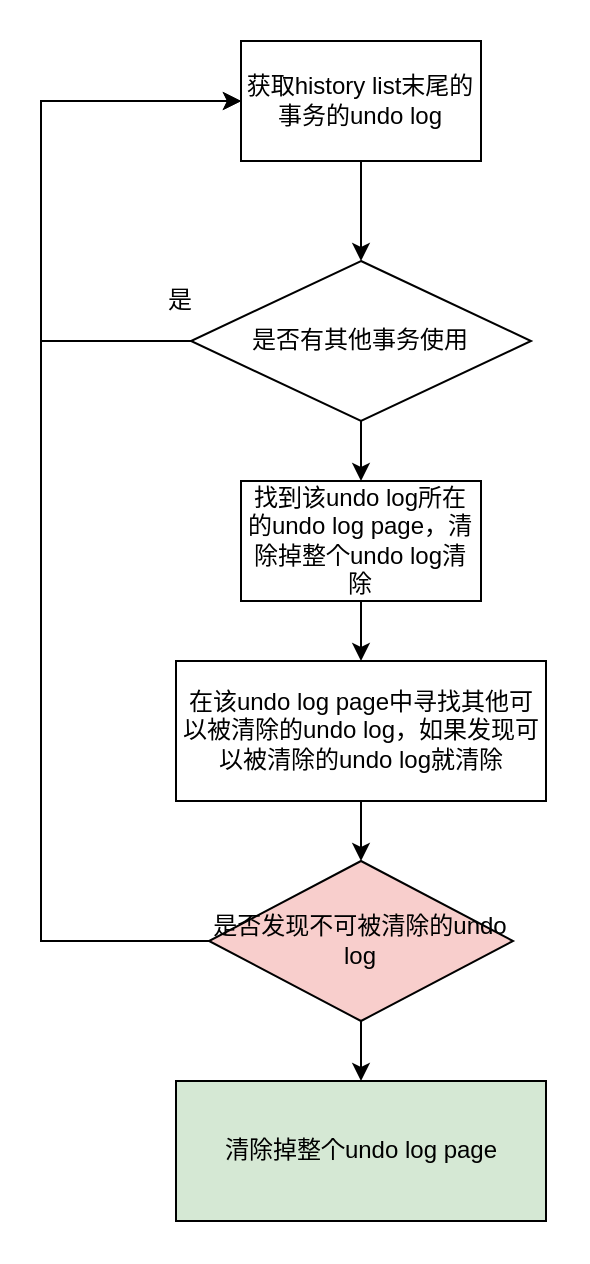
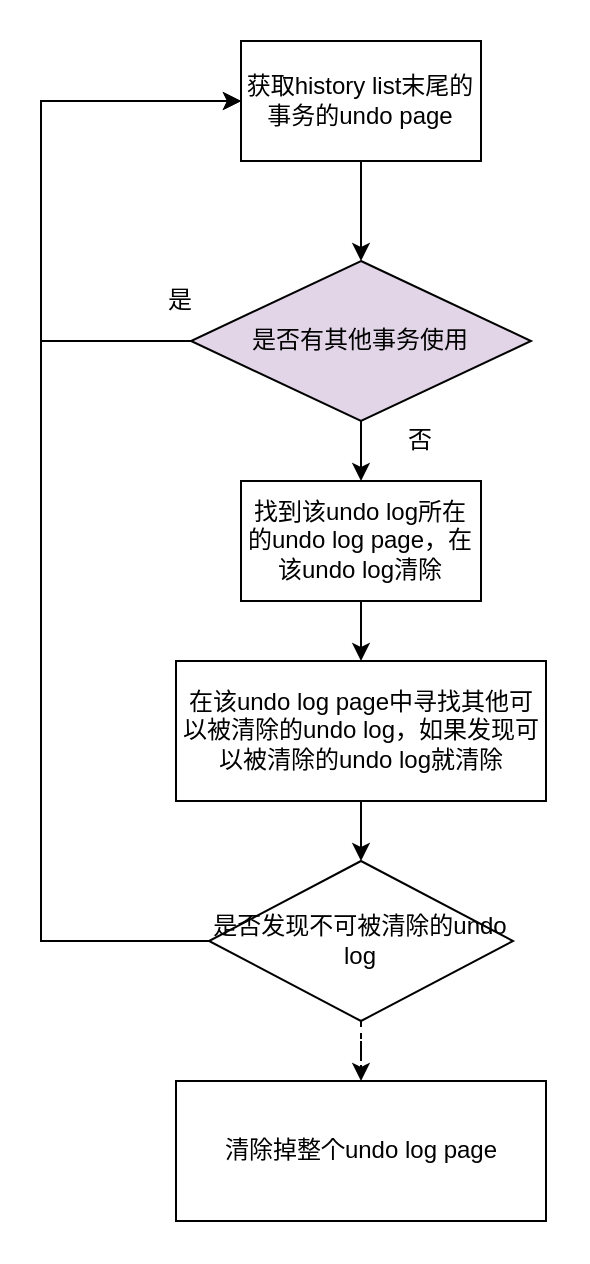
- <mxCell id="3" value="获取history list末尾的事务的undo log" style="rounded=0;whiteSpace=wrap;html=1;" parent="1" vertex="1"><mxGeometry x="120" y="20" width="120" height="60" as="geometry" /></mxCell>
+ <mxCell id="3" value="获取history list末尾的事务的undo page" style="rounded=0;whiteSpace=wrap;html=1;" parent="1" vertex="1"><mxGeometry x="120" y="20" width="120" height="60" as="geometry" /></mxCell>
- <mxCell id="6" value="是否有其他事务使用" style="rhombus;whiteSpace=wrap;html=1;" parent="1" vertex="1"><mxGeometry x="95" y="130" width="170" height="80" as="geometry" /></mxCell>
+ <mxCell id="6" value="是否有其他事务使用" style="rhombus;whiteSpace=wrap;html=1;fillColor=#e1d5e7;" parent="1" vertex="1"><mxGeometry x="95" y="130" width="170" height="80" as="geometry" /></mxCell>
+ <mxCell id="12" value="否" style="text;html=1;strokeColor=none;fillColor=none;align=center;verticalAlign=middle;whiteSpace=wrap;rounded=0;" parent="1" vertex="1"><mxGeometry x="190" y="210" width="40" height="20" as="geometry" /></mxCell>
- <mxCell id="9" value="找到该undo log所在的undo log page，清除掉整个undo log清除" style="rounded=0;whiteSpace=wrap;html=1;" parent="1" vertex="1"><mxGeometry x="120" y="240" width="120" height="60" as="geometry" /></mxCell>
+ <mxCell id="9" value="找到该undo log所在的undo log page，在该undo log清除" style="rounded=0;whiteSpace=wrap;html=1;" parent="1" vertex="1"><mxGeometry x="120" y="240" width="120" height="60" as="geometry" /></mxCell>
- <mxCell id="15" value="是否发现不可被清除的undo log" style="rhombus;whiteSpace=wrap;html=1;fillColor=#f8cecc;" parent="1" vertex="1"><mxGeometry x="104" y="430" width="152" height="80" as="geometry" /></mxCell>
+ <mxCell id="15" value="是否发现不可被清除的undo log" style="rhombus;whiteSpace=wrap;html=1;" parent="1" vertex="1"><mxGeometry x="104" y="430" width="152" height="80" as="geometry" /></mxCell>
- <mxCell id="14" style="edgeStyle=orthogonalEdgeStyle;rounded=0;orthogonalLoop=1;jettySize=auto;html=1;exitX=0.5;exitY=1;exitDx=0;exitDy=0;" parent="1" source="15" target="16" edge="1"><mxGeometry relative="1" as="geometry" /></mxCell>
+ <mxCell id="14" style="edgeStyle=orthogonalEdgeStyle;rounded=0;orthogonalLoop=1;jettySize=auto;html=1;exitX=0.5;exitY=1;exitDx=0;exitDy=0;dashed=1;" parent="1" source="15" target="16" edge="1"><mxGeometry relative="1" as="geometry" /></mxCell>
- <mxCell id="16" value="清除掉整个undo log page" style="rounded=0;whiteSpace=wrap;html=1;fillColor=#d5e8d4;" parent="1" vertex="1"><mxGeometry x="87.5" y="540" width="185" height="70" as="geometry" /></mxCell>
+ <mxCell id="16" value="清除掉整个undo log page" style="rounded=0;whiteSpace=wrap;html=1;" parent="1" vertex="1"><mxGeometry x="87.5" y="540" width="185" height="70" as="geometry" /></mxCell>
